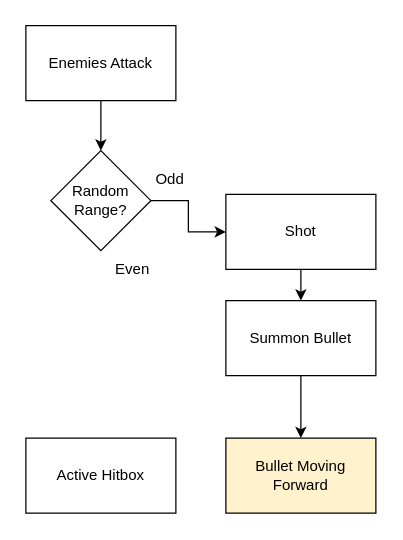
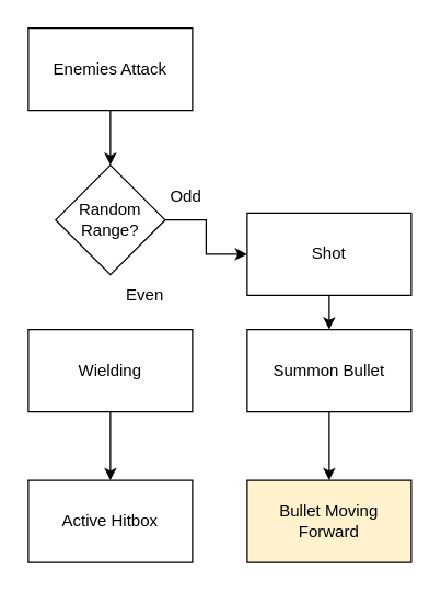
+ <mxCell id="9" value="Wielding" style="whiteSpace=wrap;html=1;rounded=0;" vertex="1" parent="1"><mxGeometry x="20" y="240" width="120" height="60" as="geometry" /></mxCell>
+ <mxCell id="8" value="" style="edgeStyle=orthogonalEdgeStyle;rounded=0;orthogonalLoop=1;jettySize=auto;html=1;" edge="1" parent="1" source="9" target="15"><mxGeometry relative="1" as="geometry" /></mxCell>
